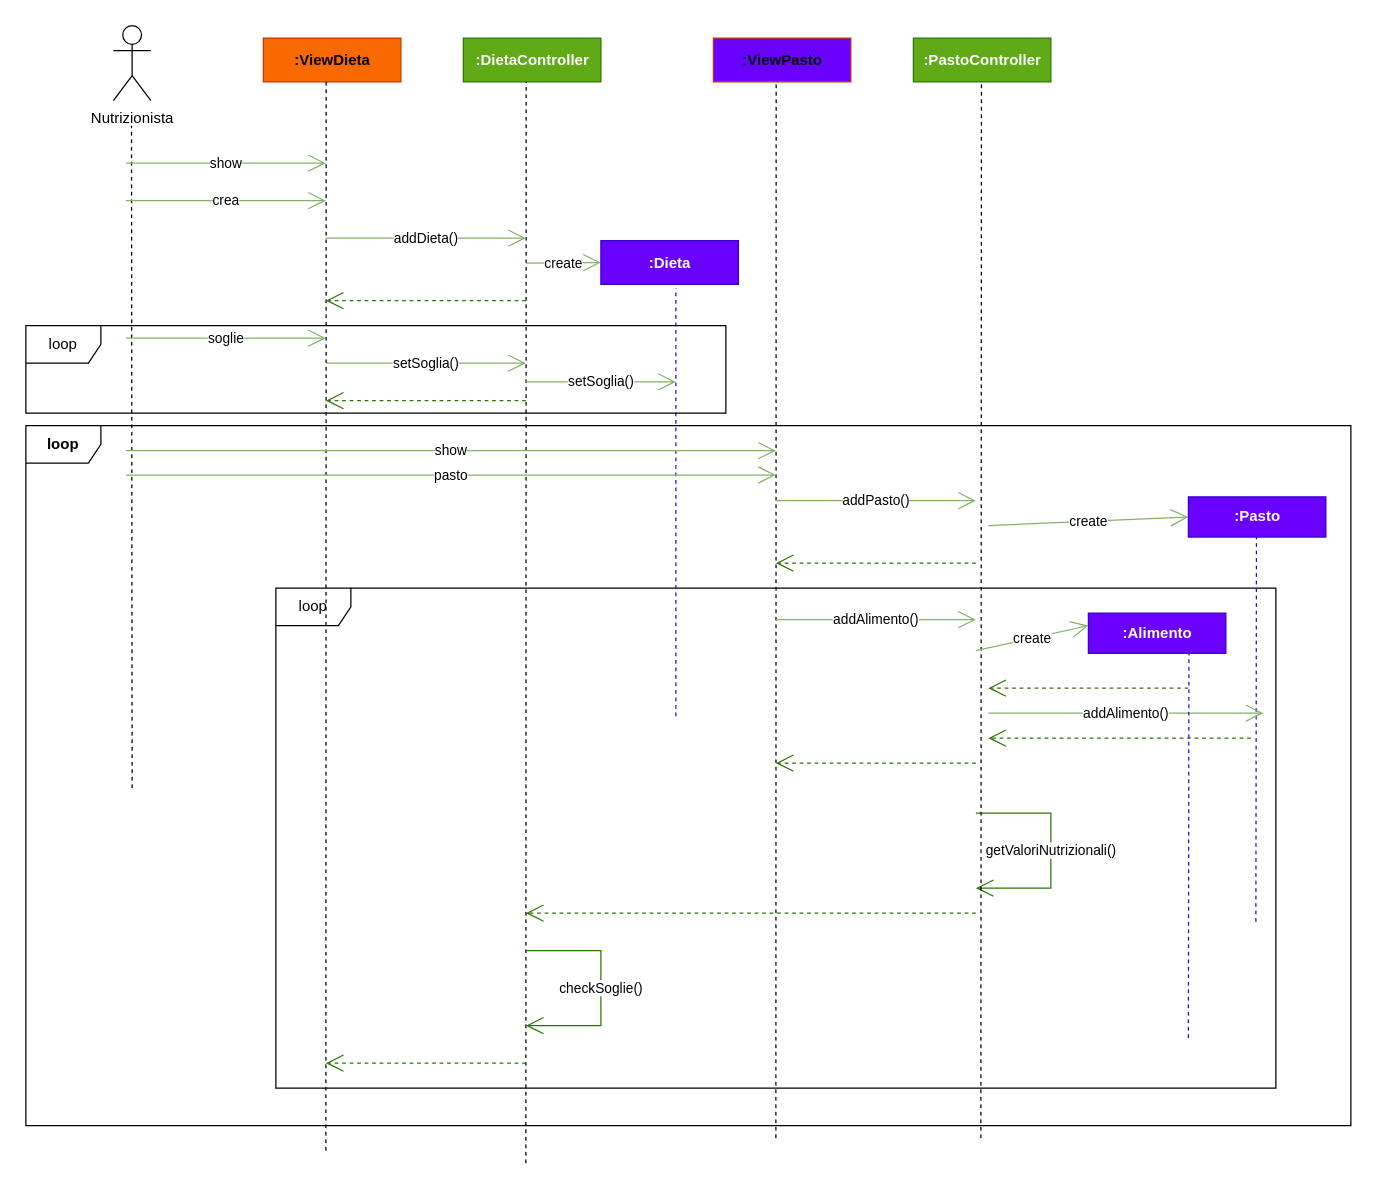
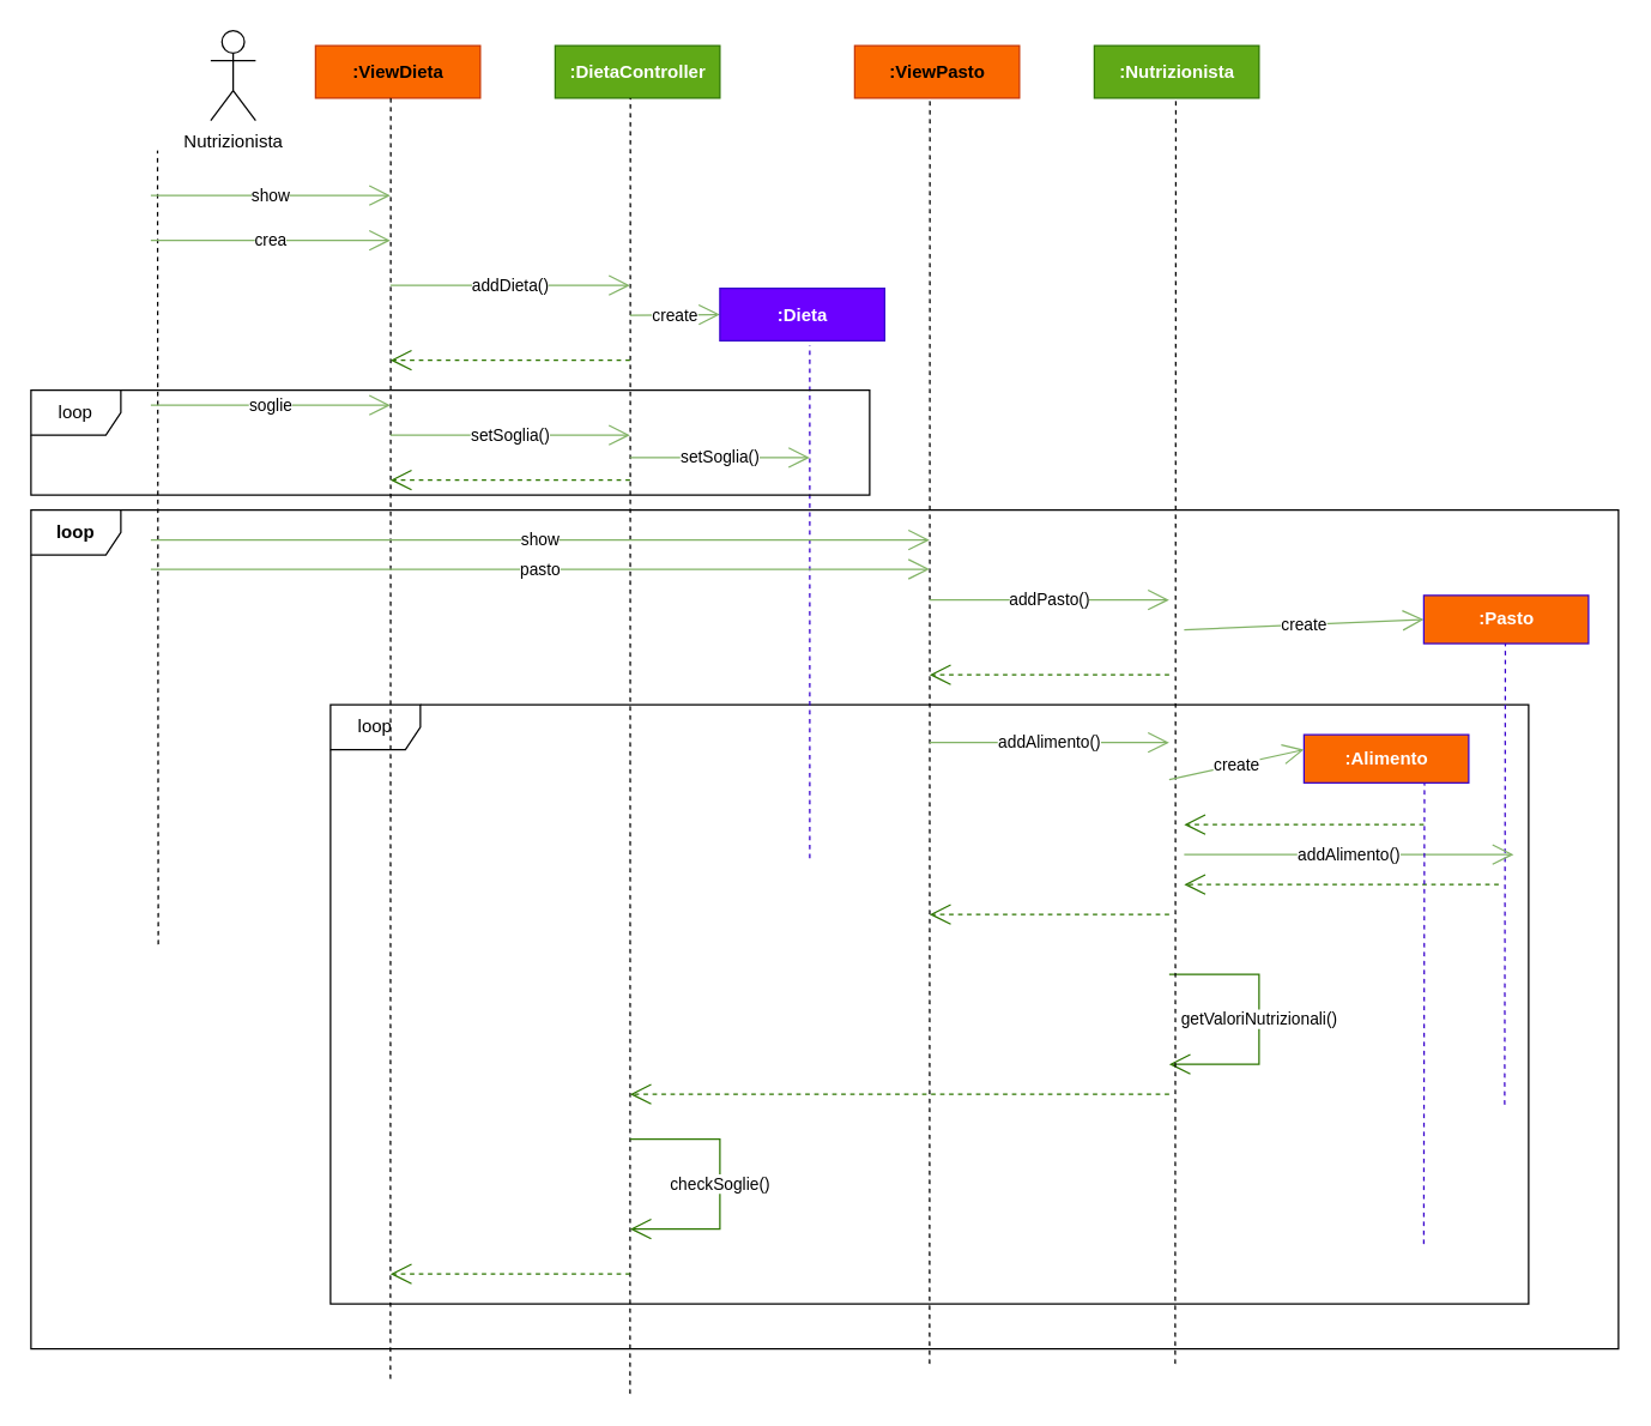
- <mxCell id="22" value="&lt;b&gt;:ViewPasto&lt;/b&gt;" style="html=1;fillColor=#6a00ff;fontColor=#000000;strokeColor=#C73500;" parent="1" vertex="1"><mxGeometry x="570" y="30" width="110" height="35" as="geometry" /></mxCell>
+ <mxCell id="22" value="&lt;b&gt;:ViewPasto&lt;/b&gt;" style="html=1;fillColor=#fa6800;fontColor=#000000;strokeColor=#C73500;" parent="1" vertex="1"><mxGeometry x="570" y="30" width="110" height="35" as="geometry" /></mxCell>
- <mxCell id="21" value="&lt;b&gt;:PastoController&lt;/b&gt;" style="html=1;fillColor=#60a917;fontColor=#ffffff;strokeColor=#2D7600;" parent="1" vertex="1"><mxGeometry x="730" y="30" width="110" height="35" as="geometry" /></mxCell>
+ <mxCell id="21" value="&lt;b&gt;:Nutrizionista&lt;/b&gt;" style="html=1;fillColor=#60a917;fontColor=#ffffff;strokeColor=#2D7600;" parent="1" vertex="1"><mxGeometry x="730" y="30" width="110" height="35" as="geometry" /></mxCell>
- <mxCell id="4" value="Nutrizionista" style="shape=umlActor;verticalLabelPosition=bottom;verticalAlign=top;html=1;outlineConnect=0;" parent="1" vertex="1"><mxGeometry x="90" y="20" width="30" height="60" as="geometry" /></mxCell>
+ <mxCell id="4" value="Nutrizionista" style="shape=umlActor;verticalLabelPosition=bottom;verticalAlign=top;html=1;outlineConnect=0;" parent="1" vertex="1"><mxGeometry x="140" y="20" width="30" height="60" as="geometry" /></mxCell>
- <mxCell id="37" value="&lt;b&gt;:Pasto&lt;/b&gt;" style="html=1;fillColor=#6a00ff;fontColor=#ffffff;strokeColor=#3700CC;" parent="1" vertex="1"><mxGeometry x="950" y="397" width="110" height="32.162" as="geometry" /></mxCell>
+ <mxCell id="37" value="&lt;b&gt;:Pasto&lt;/b&gt;" style="html=1;fillColor=#fa6800;fontColor=#ffffff;strokeColor=#3700CC;" parent="1" vertex="1"><mxGeometry x="950" y="397" width="110" height="32.162" as="geometry" /></mxCell>
- <mxCell id="41" value="&lt;b&gt;:Alimento&lt;/b&gt;" style="html=1;fillColor=#6a00ff;fontColor=#ffffff;strokeColor=#3700CC;" vertex="1" parent="1"><mxGeometry x="870" y="490" width="110" height="32.162" as="geometry" /></mxCell>
+ <mxCell id="41" value="&lt;b&gt;:Alimento&lt;/b&gt;" style="html=1;fillColor=#fa6800;fontColor=#ffffff;strokeColor=#3700CC;" vertex="1" parent="1"><mxGeometry x="870" y="490" width="110" height="32.162" as="geometry" /></mxCell>
